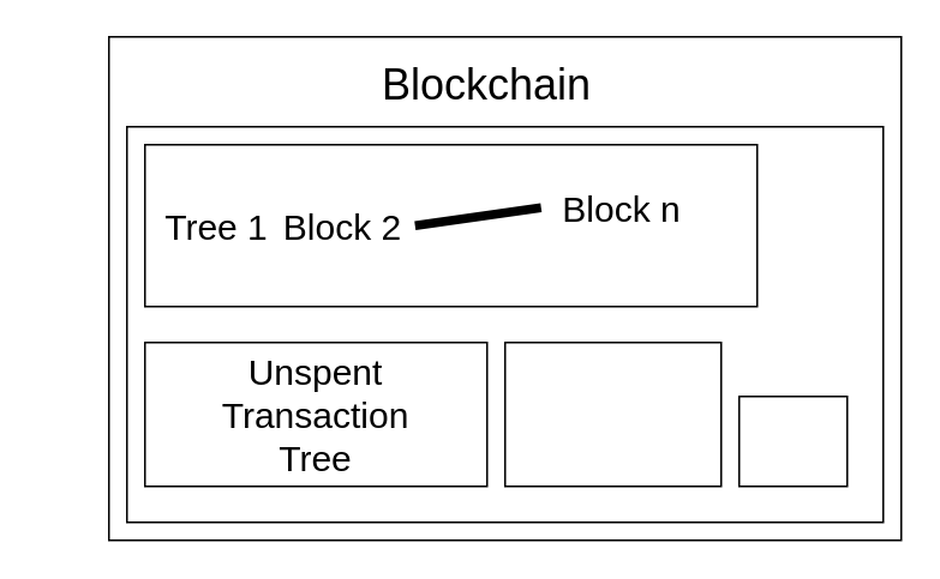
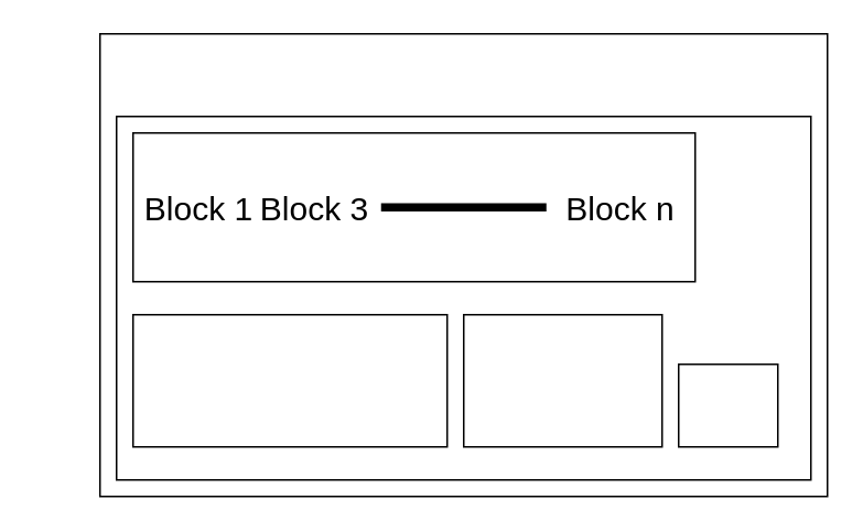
- <mxCell id="4" value="Blockchain" style="text;html=1;strokeColor=none;fillColor=none;align=center;verticalAlign=middle;whiteSpace=wrap;rounded=0;fontSize=24;" parent="1" vertex="1"><mxGeometry x="210" y="30" width="120" height="34" as="geometry" /></mxCell>
- <mxCell id="8" value="Block n" style="text;html=1;strokeColor=none;fillColor=none;align=center;verticalAlign=middle;whiteSpace=wrap;rounded=0;fontSize=20;" parent="1" vertex="1"><mxGeometry x="300" y="90" width="90" height="50" as="geometry" /></mxCell>
+ <mxCell id="8" value="Block n" style="text;html=1;strokeColor=none;fillColor=none;align=center;verticalAlign=middle;whiteSpace=wrap;rounded=0;fontSize=20;" parent="1" vertex="1"><mxGeometry x="330" y="100" width="90" height="50" as="geometry" /></mxCell>
- <mxCell id="6" value="Tree 1" style="text;html=1;strokeColor=none;fillColor=none;align=center;verticalAlign=middle;whiteSpace=wrap;rounded=0;fontSize=20;" parent="1" vertex="1"><mxGeometry x="20" y="100" width="200" height="50" as="geometry" /></mxCell>
+ <mxCell id="6" value="Block 1" style="text;html=1;strokeColor=none;fillColor=none;align=center;verticalAlign=middle;whiteSpace=wrap;rounded=0;fontSize=20;" parent="1" vertex="1"><mxGeometry x="20" y="100" width="200" height="50" as="geometry" /></mxCell>
- <mxCell id="7" value="Block 2" style="text;html=1;strokeColor=none;fillColor=none;align=center;verticalAlign=middle;whiteSpace=wrap;rounded=0;fontSize=20;" parent="1" vertex="1"><mxGeometry x="150" y="100" width="80" height="50" as="geometry" /></mxCell>
+ <mxCell id="7" value="Block 3" style="text;html=1;strokeColor=none;fillColor=none;align=center;verticalAlign=middle;whiteSpace=wrap;rounded=0;fontSize=20;" parent="1" vertex="1"><mxGeometry x="150" y="100" width="80" height="50" as="geometry" /></mxCell>
- <mxCell id="11" value="Unspent Transaction Tree" style="text;html=1;strokeColor=none;fillColor=none;align=center;verticalAlign=middle;whiteSpace=wrap;rounded=0;fontSize=20;" parent="1" vertex="1"><mxGeometry x="135" y="205" width="80" height="50" as="geometry" /></mxCell>
